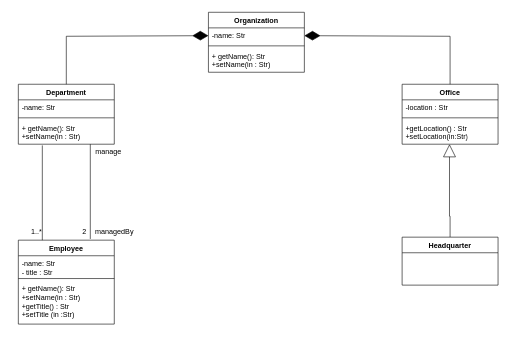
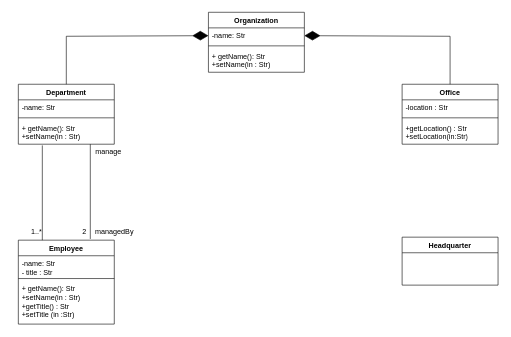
- <mxCell id="6" style="edgeStyle=orthogonalEdgeStyle;rounded=0;orthogonalLoop=1;jettySize=auto;html=1;exitX=0.5;exitY=0;exitDx=0;exitDy=0;entryX=0.494;entryY=1;entryDx=0;entryDy=0;entryPerimeter=0;endArrow=block;endFill=0;strokeWidth=1;endSize=19;" edge="1" parent="1" source="7" target="11"><mxGeometry relative="1" as="geometry"><Array as="points"><mxPoint x="749" y="360" /></Array></mxGeometry></mxCell>
